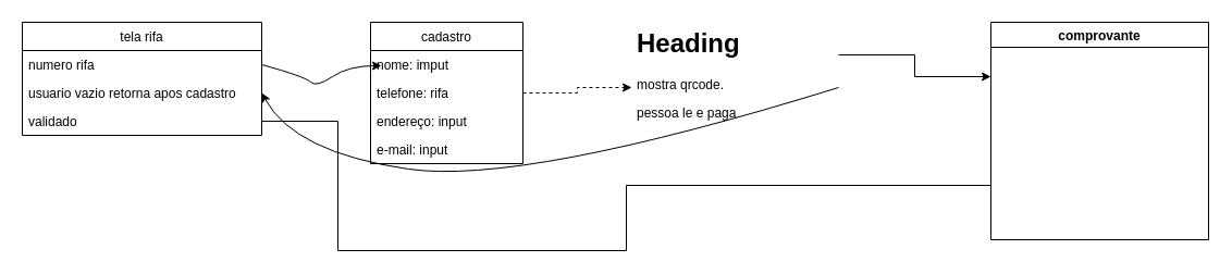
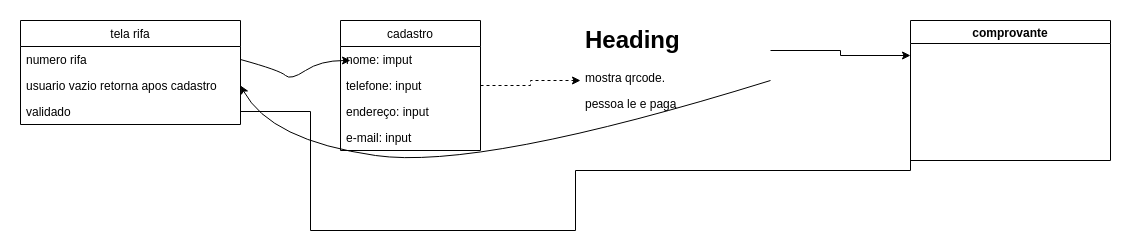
- <mxCell id="8" value="telefone: rifa" style="text;strokeColor=none;fillColor=none;align=left;verticalAlign=top;spacingLeft=4;spacingRight=4;overflow=hidden;rotatable=0;points=[[0,0.5],[1,0.5]];portConstraint=eastwest;" vertex="1" parent="6"><mxGeometry y="52" width="140" height="26" as="geometry" /></mxCell>
+ <mxCell id="8" value="telefone: input" style="text;strokeColor=none;fillColor=none;align=left;verticalAlign=top;spacingLeft=4;spacingRight=4;overflow=hidden;rotatable=0;points=[[0,0.5],[1,0.5]];portConstraint=eastwest;" vertex="1" parent="6"><mxGeometry y="52" width="140" height="26" as="geometry" /></mxCell>
- <mxCell id="17" value="comprovante" style="swimlane;" vertex="1" parent="1"><mxGeometry x="910" y="20" width="200" height="200" as="geometry" /></mxCell>
+ <mxCell id="17" value="comprovante" style="swimlane;" vertex="1" parent="1"><mxGeometry x="910" y="20" width="200" height="140" as="geometry" /></mxCell>
